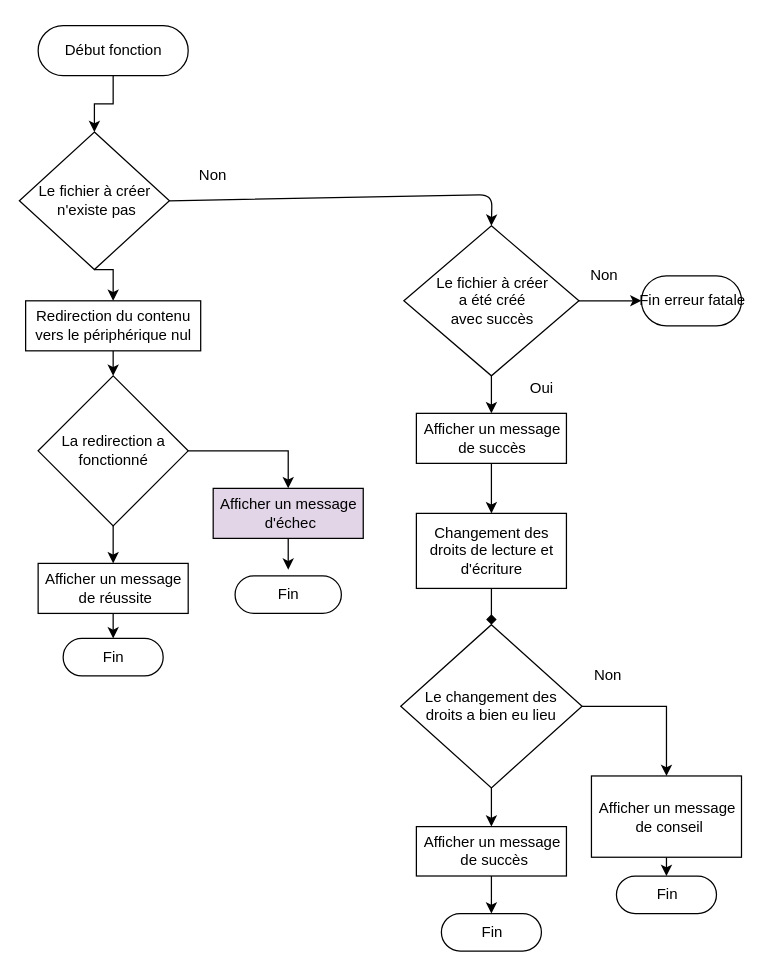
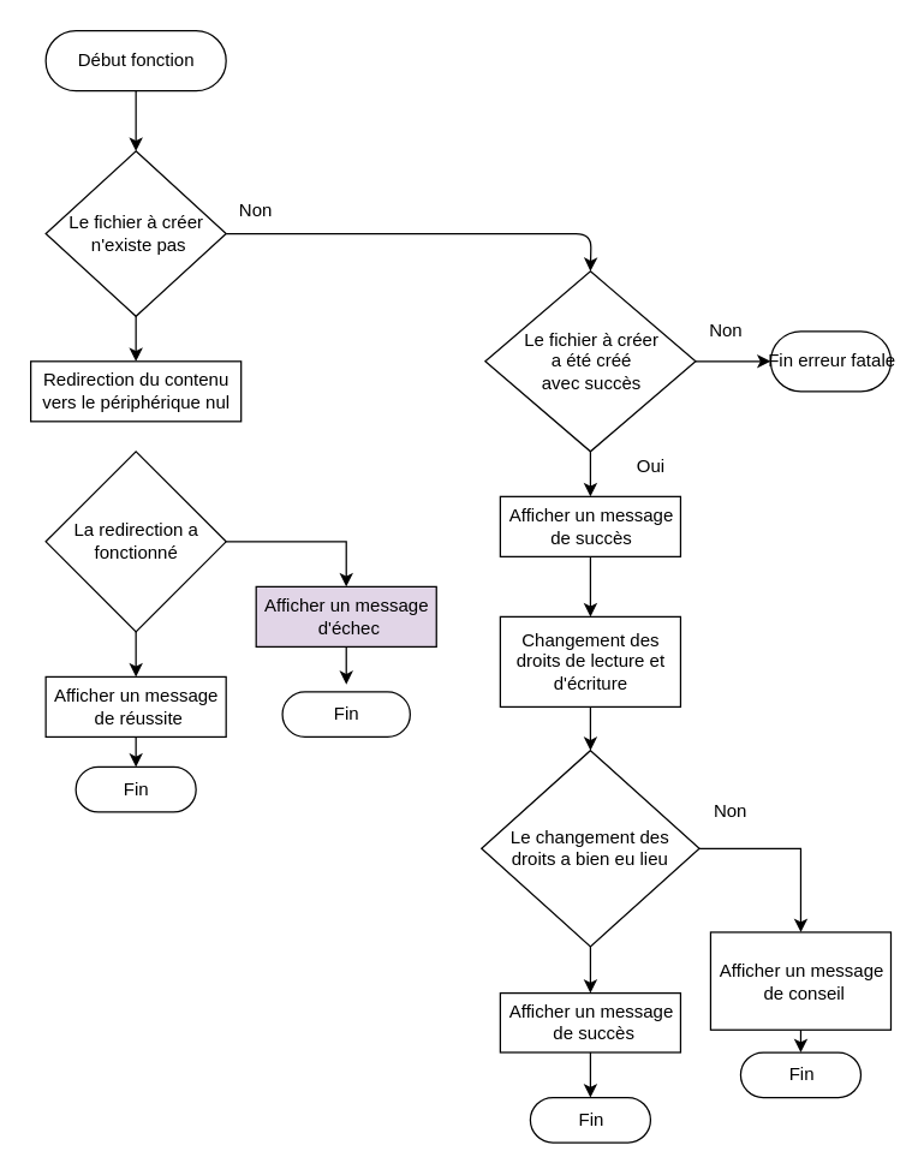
- <mxCell id="3" value="Le fichier à créer&lt;br&gt;&amp;nbsp;n'existe pas" style="shape=rhombus;html=1;dashed=0;whitespace=wrap;perimeter=rhombusPerimeter;" vertex="1" parent="1"><mxGeometry x="15" y="105" width="120" height="110" as="geometry" /></mxCell>
+ <mxCell id="3" value="Le fichier à créer&lt;br&gt;&amp;nbsp;n'existe pas" style="shape=rhombus;html=1;dashed=0;whitespace=wrap;perimeter=rhombusPerimeter;" vertex="1" parent="1"><mxGeometry x="30" y="100" width="120" height="110" as="geometry" /></mxCell>
- <mxCell id="31" style="edgeStyle=orthogonalEdgeStyle;rounded=0;orthogonalLoop=1;jettySize=auto;html=1;exitX=0.5;exitY=1;exitDx=0;exitDy=0;entryX=0.5;entryY=0;entryDx=0;entryDy=0;" edge="1" parent="1" source="32" target="30"><mxGeometry relative="1" as="geometry" /></mxCell>
- <mxCell id="16" style="edgeStyle=orthogonalEdgeStyle;rounded=0;orthogonalLoop=1;jettySize=auto;html=1;exitX=0.5;exitY=1;exitDx=0;exitDy=0;entryX=0.5;entryY=0;entryDx=0;entryDy=0;endArrow=diamond;" edge="1" parent="1" source="17" target="20"><mxGeometry relative="1" as="geometry" /></mxCell>
+ <mxCell id="16" style="edgeStyle=orthogonalEdgeStyle;rounded=0;orthogonalLoop=1;jettySize=auto;html=1;exitX=0.5;exitY=1;exitDx=0;exitDy=0;entryX=0.5;entryY=0;entryDx=0;entryDy=0;" edge="1" parent="1" source="17" target="20"><mxGeometry relative="1" as="geometry" /></mxCell>
